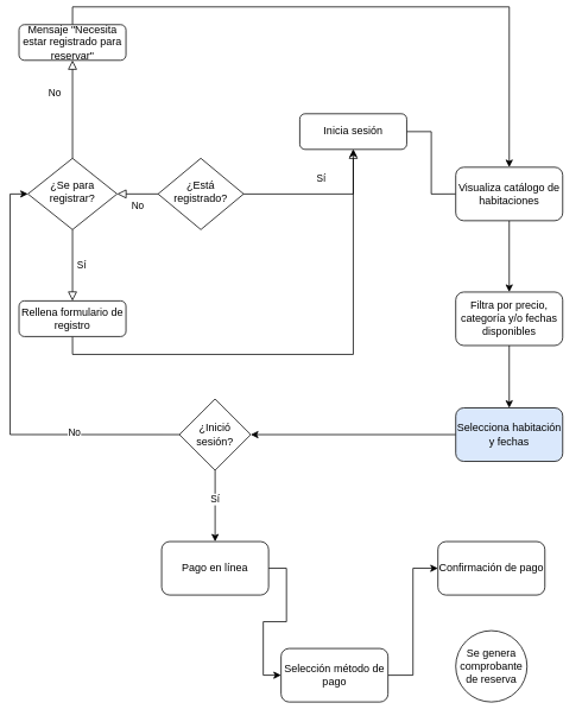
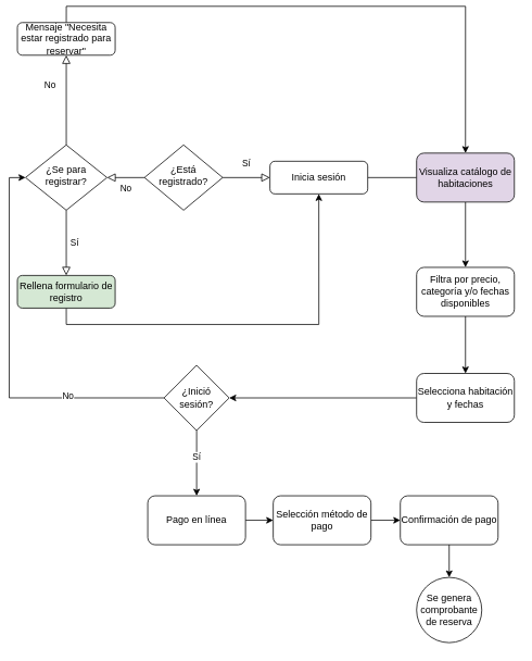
- <mxCell id="6" value="Inicia sesión" style="rounded=1;whiteSpace=wrap;html=1;fontSize=12;glass=0;strokeWidth=1;shadow=0;" parent="1" vertex="1"><mxGeometry x="335.86" y="120.05" width="120" height="40" as="geometry" /></mxCell>
+ <mxCell id="6" value="Inicia sesión" style="rounded=1;whiteSpace=wrap;html=1;fontSize=12;glass=0;strokeWidth=1;shadow=0;" parent="1" vertex="1"><mxGeometry x="330.86" y="190.05" width="120" height="40" as="geometry" /></mxCell>
- <mxCell id="15" value="Visualiza catálogo de habitaciones" style="rounded=1;whiteSpace=wrap;html=1;glass=0;strokeWidth=1;shadow=0;" vertex="1" parent="1"><mxGeometry x="510.86" y="180.05" width="120" height="60" as="geometry" /></mxCell>
+ <mxCell id="15" value="Visualiza catálogo de habitaciones" style="rounded=1;whiteSpace=wrap;html=1;glass=0;strokeWidth=1;shadow=0;fillColor=#e1d5e7;" vertex="1" parent="1"><mxGeometry x="510.86" y="180.05" width="120" height="60" as="geometry" /></mxCell>
- <mxCell id="13" value="Rellena formulario de registro" style="rounded=1;whiteSpace=wrap;html=1;fontSize=12;glass=0;strokeWidth=1;shadow=0;" parent="1" vertex="1"><mxGeometry x="20.86" y="330.05" width="120" height="40" as="geometry" /></mxCell>
+ <mxCell id="13" value="Rellena formulario de registro" style="rounded=1;whiteSpace=wrap;html=1;fontSize=12;glass=0;strokeWidth=1;shadow=0;fillColor=#d5e8d4;" parent="1" vertex="1"><mxGeometry x="20.86" y="330.05" width="120" height="40" as="geometry" /></mxCell>
- <mxCell id="20" value="Selecciona habitación y fechas" style="whiteSpace=wrap;html=1;rounded=1;glass=0;strokeWidth=1;shadow=0;fillColor=#dae8fc;" vertex="1" parent="1"><mxGeometry x="510.86" y="450.14" width="120" height="60" as="geometry" /></mxCell>
+ <mxCell id="20" value="Selecciona habitación y fechas" style="whiteSpace=wrap;html=1;rounded=1;glass=0;strokeWidth=1;shadow=0;" vertex="1" parent="1"><mxGeometry x="510.86" y="450.14" width="120" height="60" as="geometry" /></mxCell>
+ <mxCell id="30" style="edgeStyle=orthogonalEdgeStyle;rounded=0;orthogonalLoop=1;jettySize=auto;html=1;exitX=0.5;exitY=1;exitDx=0;exitDy=0;" edge="1" parent="1" source="31" target="32"><mxGeometry relative="1" as="geometry" /></mxCell>
- <mxCell id="29" value="Selección método de pago" style="rounded=1;whiteSpace=wrap;html=1;" vertex="1" parent="1"><mxGeometry x="314.86" y="720.14" width="120" height="60" as="geometry" /></mxCell>
+ <mxCell id="29" value="Selección método de pago" style="rounded=1;whiteSpace=wrap;html=1;" vertex="1" parent="1"><mxGeometry x="334.86" y="600.14" width="120" height="60" as="geometry" /></mxCell>
